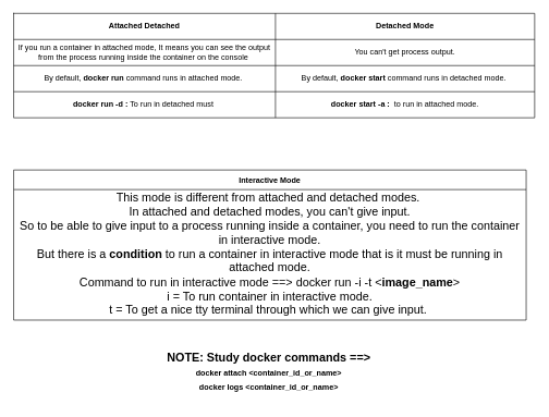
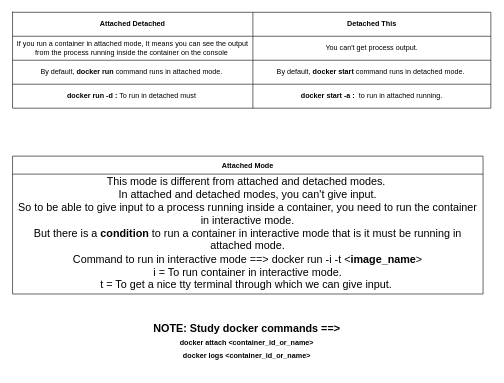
- <mxCell id="5" value="&lt;b&gt;Detached Mode&lt;/b&gt;" style="shape=partialRectangle;html=1;whiteSpace=wrap;connectable=0;overflow=hidden;fillColor=none;top=0;left=0;bottom=0;right=0;pointerEvents=1;" vertex="1" parent="3"><mxGeometry x="401" width="397" height="40" as="geometry"><mxRectangle width="397" height="40" as="alternateBounds" /></mxGeometry></mxCell>
+ <mxCell id="5" value="&lt;b&gt;Detached This&lt;/b&gt;" style="shape=partialRectangle;html=1;whiteSpace=wrap;connectable=0;overflow=hidden;fillColor=none;top=0;left=0;bottom=0;right=0;pointerEvents=1;" vertex="1" parent="3"><mxGeometry x="401" width="397" height="40" as="geometry"><mxRectangle width="397" height="40" as="alternateBounds" /></mxGeometry></mxCell>
- <mxCell id="14" value="&lt;b&gt;docker start -a :&amp;nbsp;&lt;/b&gt; to run in attached mode." style="shape=partialRectangle;html=1;whiteSpace=wrap;connectable=0;overflow=hidden;fillColor=none;top=0;left=0;bottom=0;right=0;pointerEvents=1;" vertex="1" parent="12"><mxGeometry x="401" width="397" height="40" as="geometry"><mxRectangle width="397" height="40" as="alternateBounds" /></mxGeometry></mxCell>
+ <mxCell id="14" value="&lt;b&gt;docker start -a :&amp;nbsp;&lt;/b&gt; to run in attached running." style="shape=partialRectangle;html=1;whiteSpace=wrap;connectable=0;overflow=hidden;fillColor=none;top=0;left=0;bottom=0;right=0;pointerEvents=1;" vertex="1" parent="12"><mxGeometry x="401" width="397" height="40" as="geometry"><mxRectangle width="397" height="40" as="alternateBounds" /></mxGeometry></mxCell>
- <mxCell id="15" value="Interactive Mode" style="shape=table;startSize=30;container=1;collapsible=0;childLayout=tableLayout;fontStyle=1" vertex="1" parent="1"><mxGeometry x="20" y="260" width="785" height="230" as="geometry" /></mxCell>
+ <mxCell id="15" value="Attached Mode" style="shape=table;startSize=30;container=1;collapsible=0;childLayout=tableLayout;fontStyle=1" vertex="1" parent="1"><mxGeometry x="20" y="260" width="785" height="230" as="geometry" /></mxCell>
